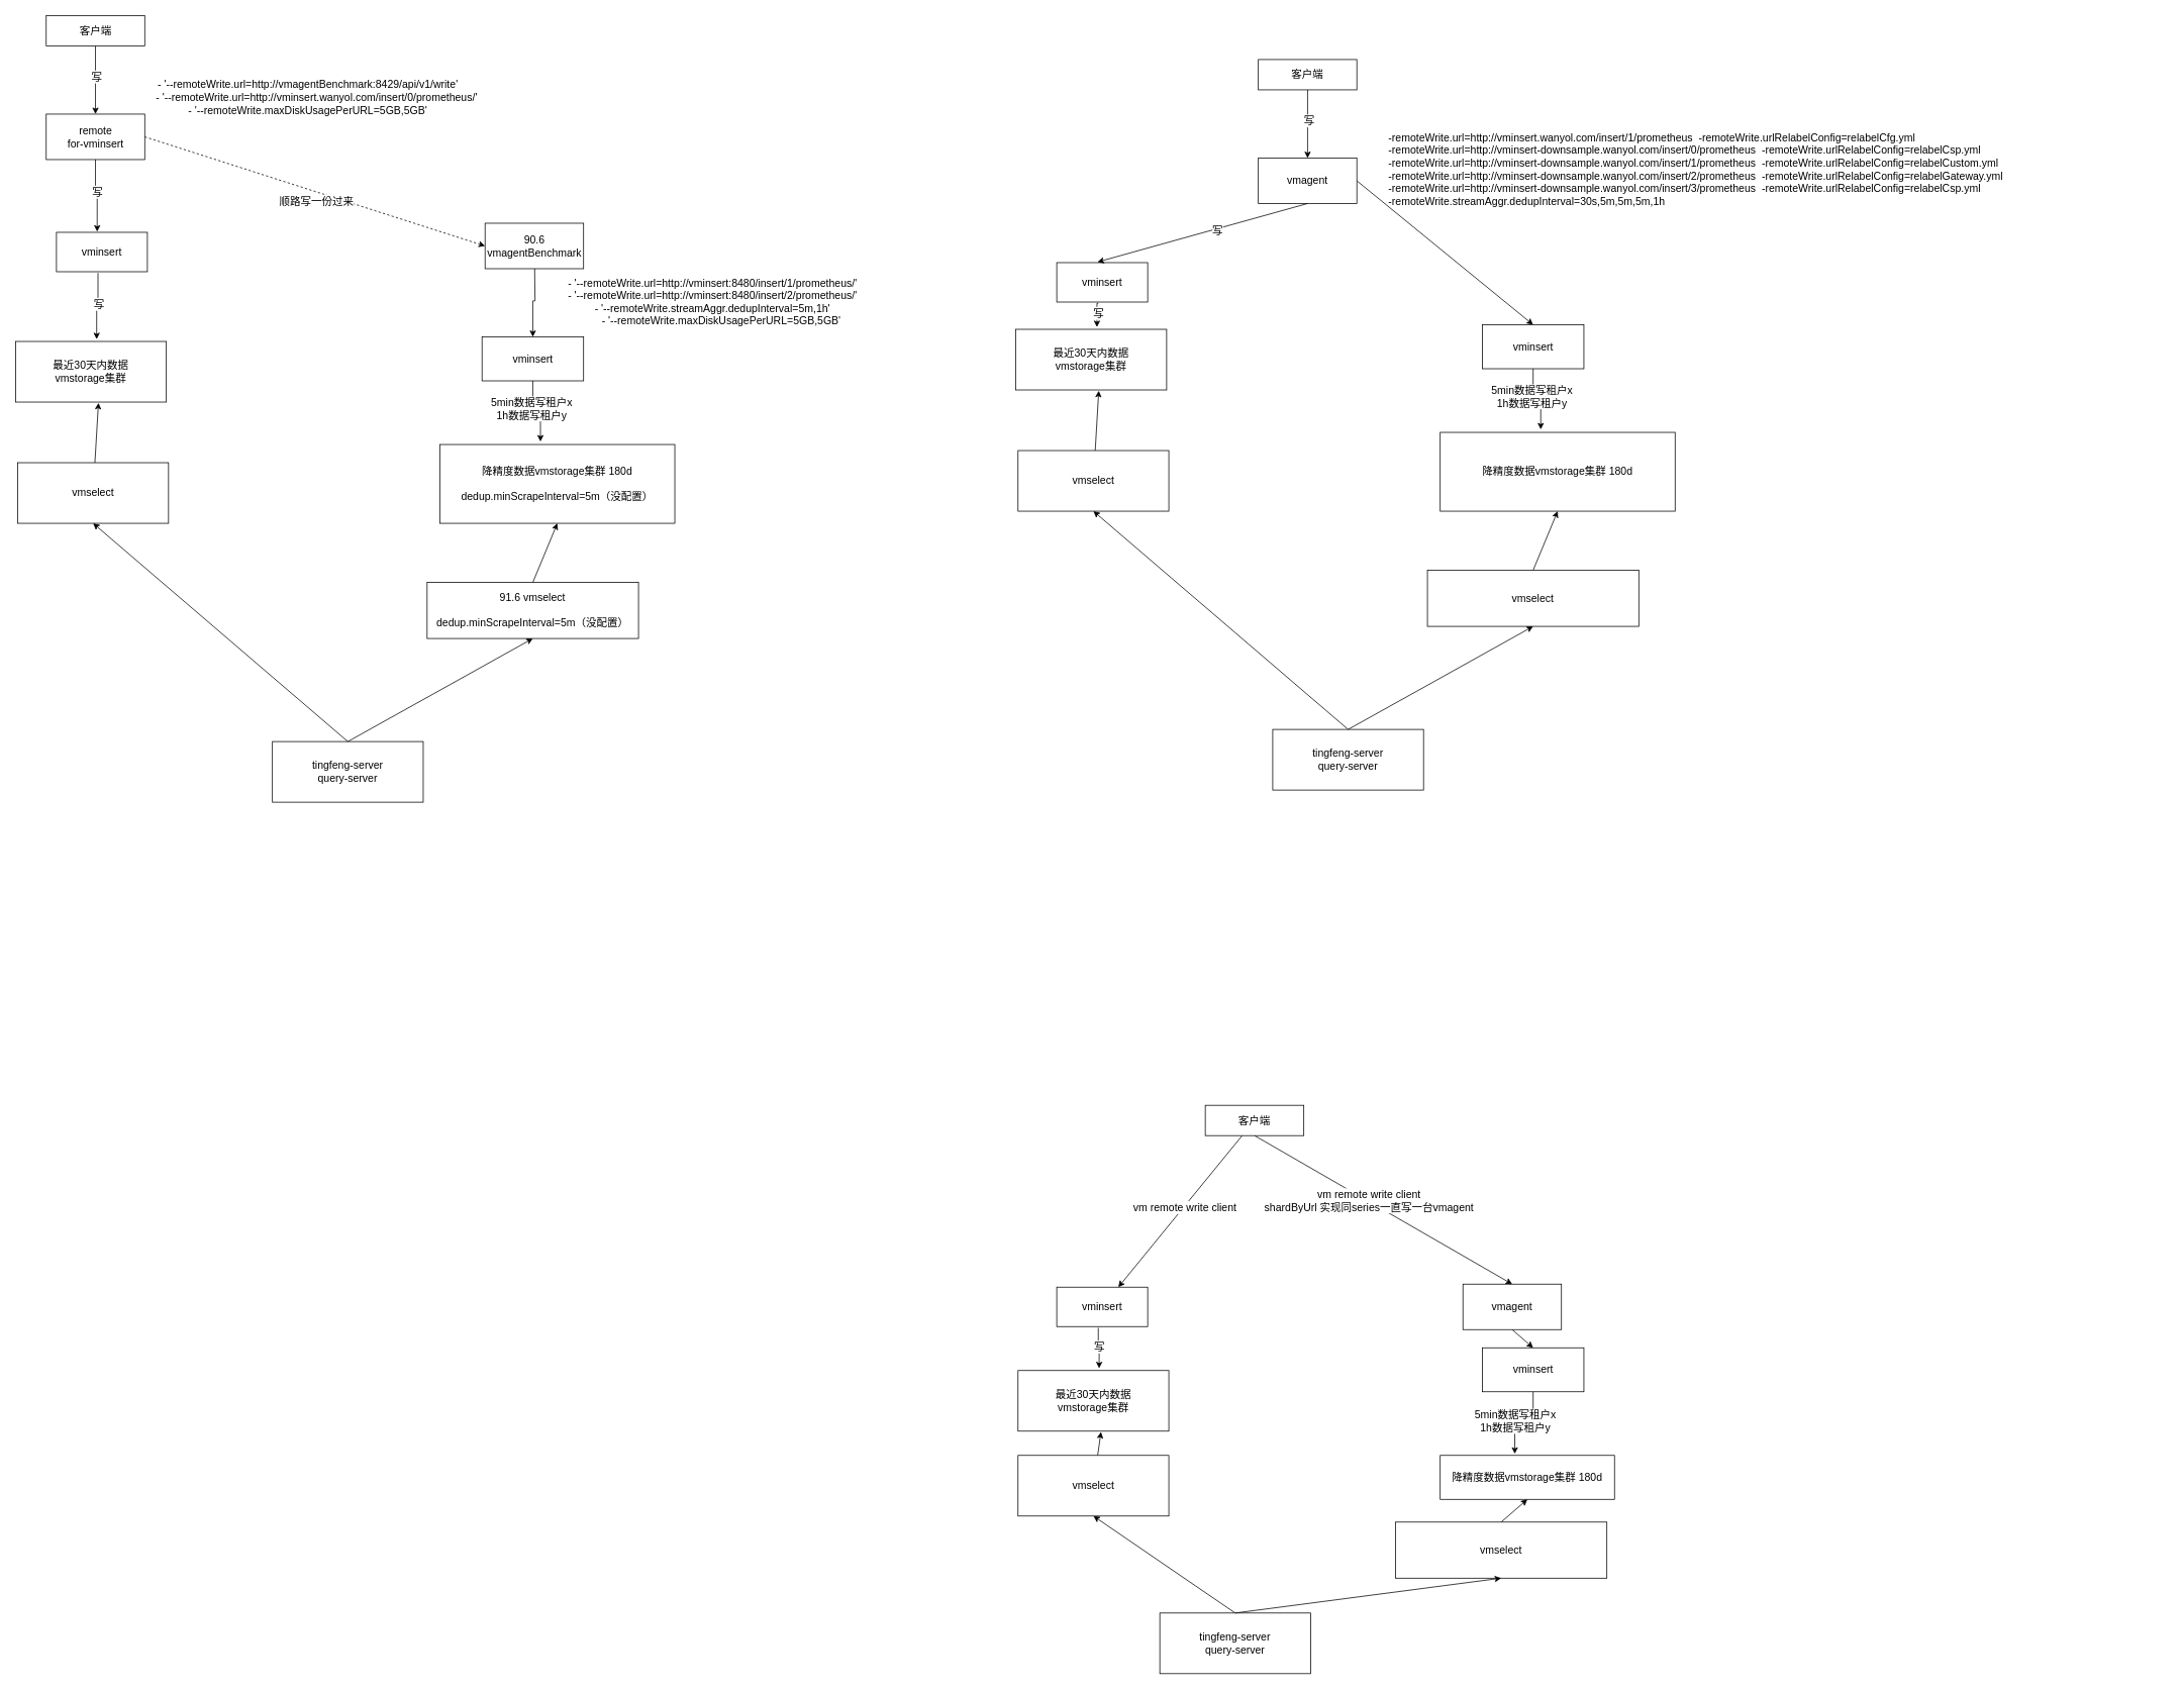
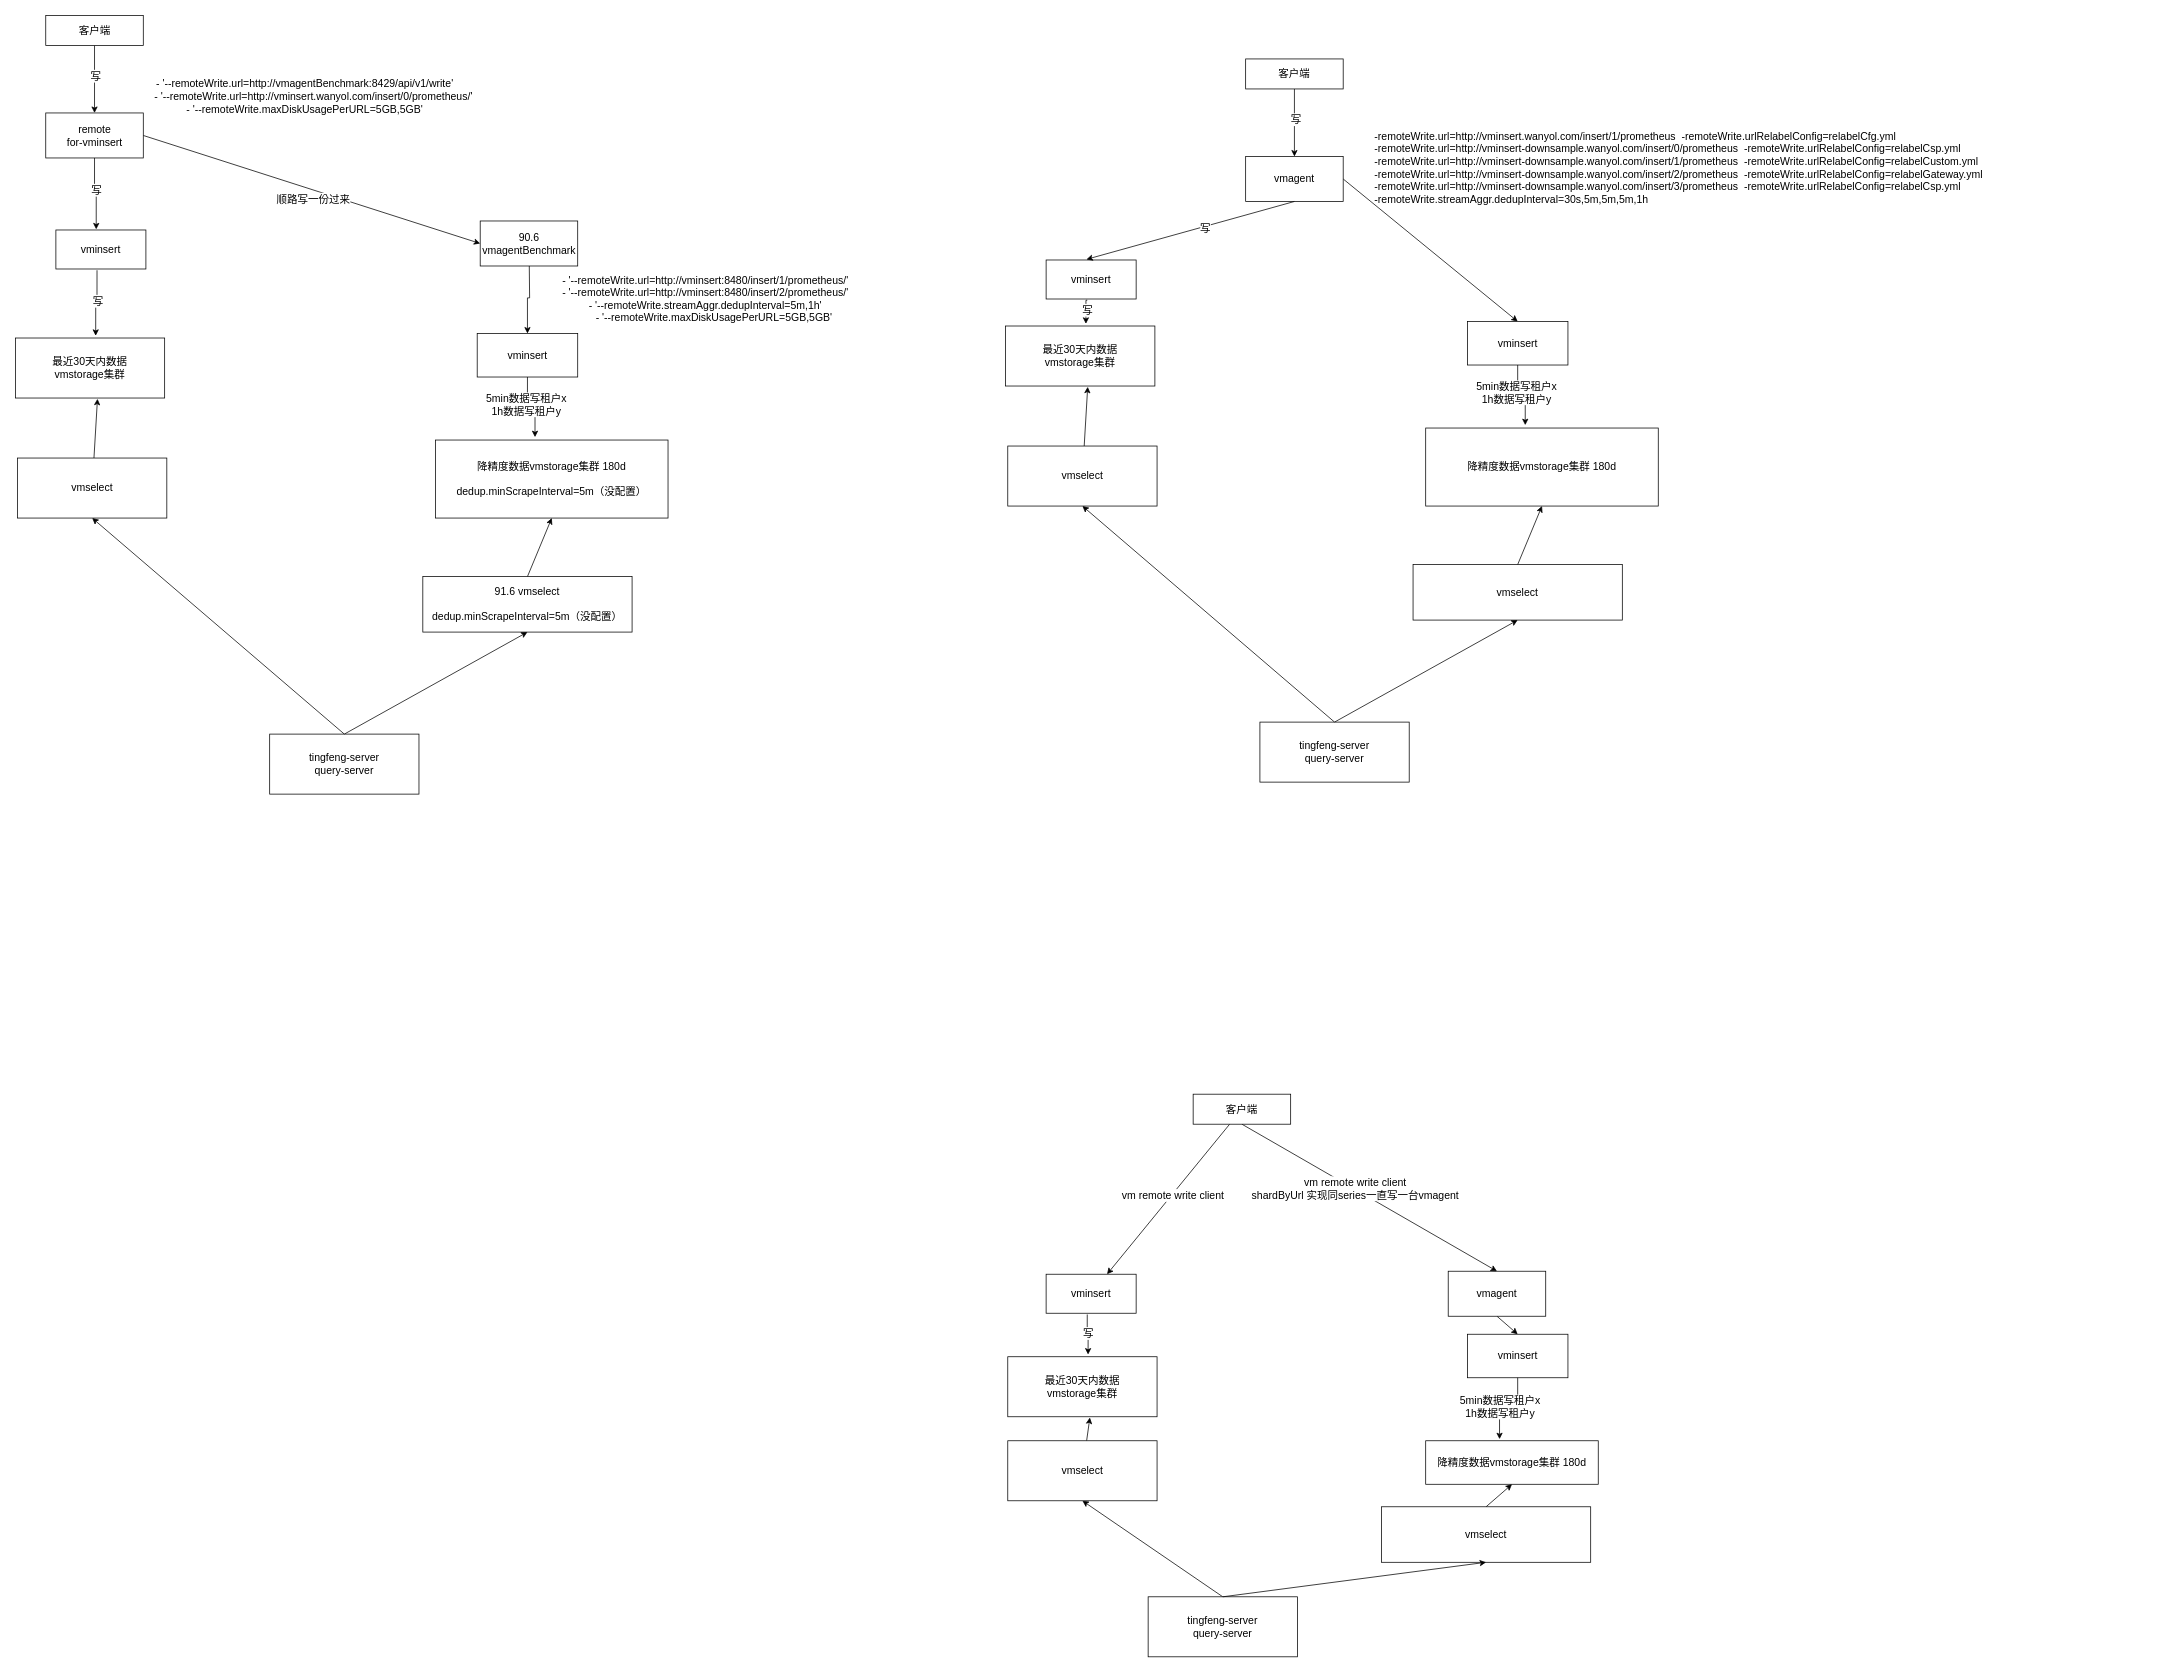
- <mxCell id="4" style="rounded=0;orthogonalLoop=1;jettySize=auto;html=1;exitX=1;exitY=0.5;exitDx=0;exitDy=0;entryX=0;entryY=0.5;entryDx=0;entryDy=0;fontSize=14;dashed=1;" parent="1" source="6" target="8" edge="1"><mxGeometry relative="1" as="geometry" /></mxCell>
+ <mxCell id="4" style="rounded=0;orthogonalLoop=1;jettySize=auto;html=1;exitX=1;exitY=0.5;exitDx=0;exitDy=0;entryX=0;entryY=0.5;entryDx=0;entryDy=0;fontSize=14;" parent="1" source="6" target="8" edge="1"><mxGeometry relative="1" as="geometry" /></mxCell>
